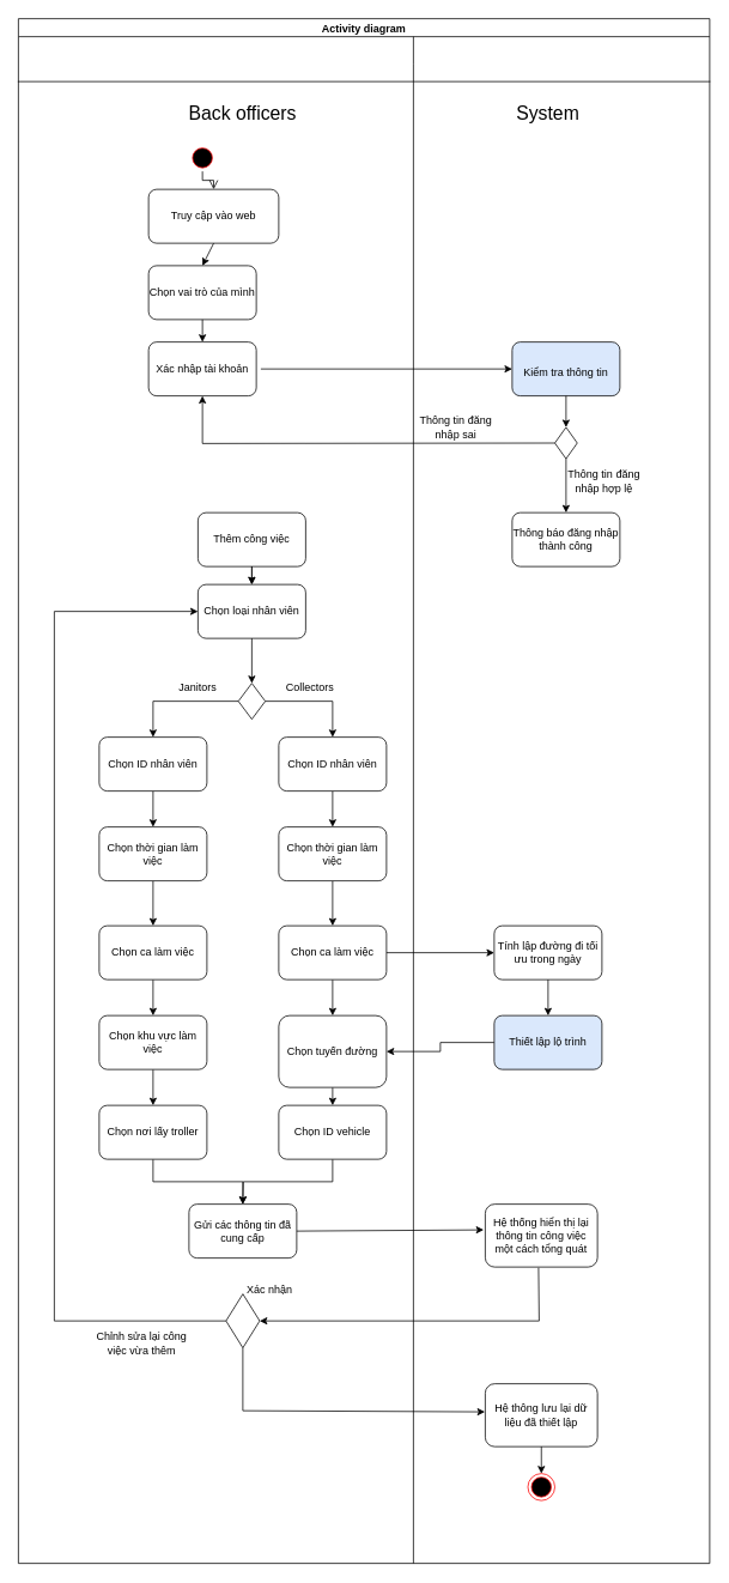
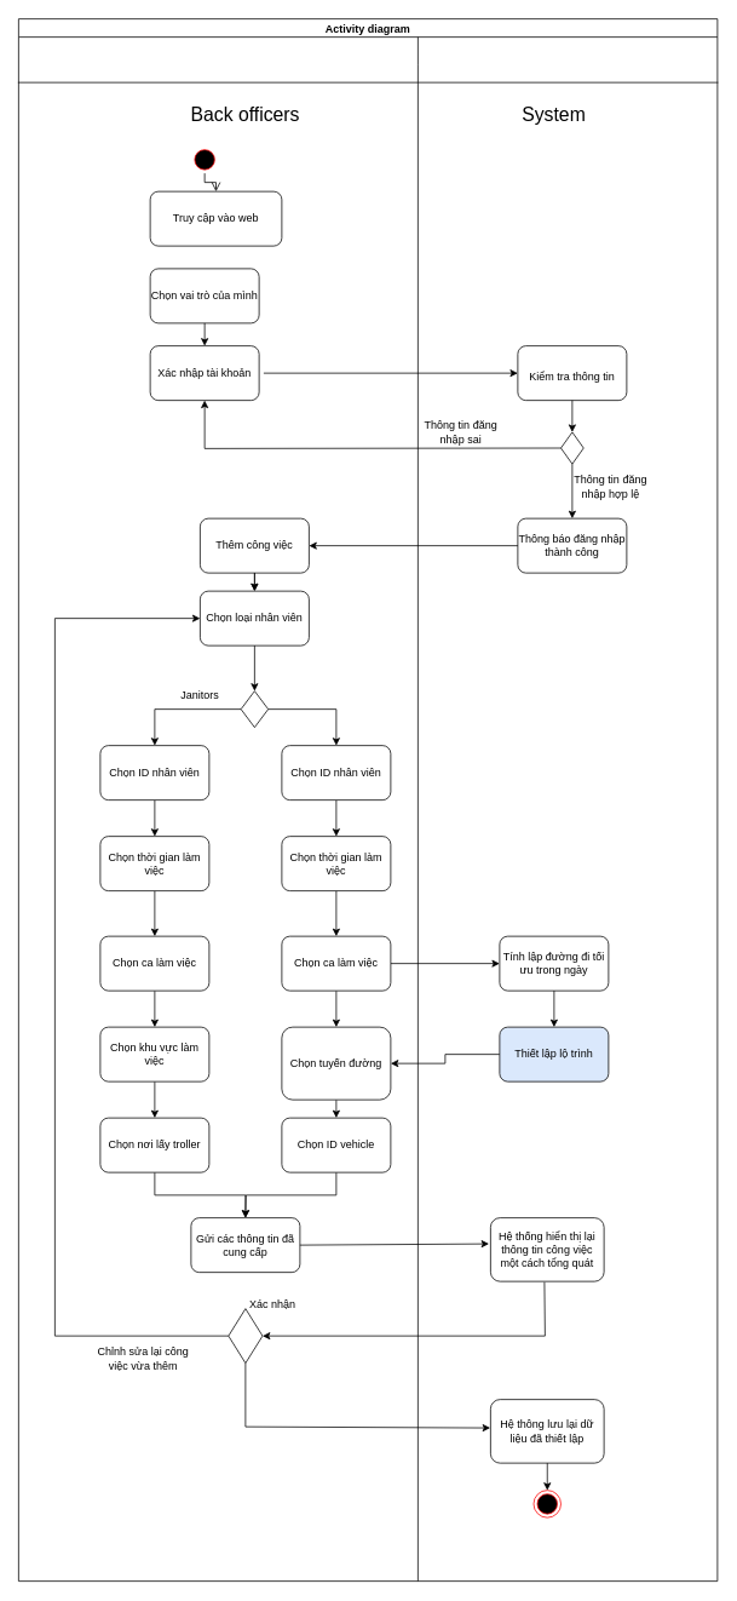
- <mxCell id="36" value="" style="endArrow=classic;html=1;rounded=0;fontSize=12;exitX=0.5;exitY=1;exitDx=0;exitDy=0;entryX=0.5;entryY=0;entryDx=0;entryDy=0;" parent="1" source="20" target="26" edge="1"><mxGeometry width="50" height="50" relative="1" as="geometry"><mxPoint x="390" y="410" as="sourcePoint" /><mxPoint x="440" y="360" as="targetPoint" /></mxGeometry></mxCell>
- <mxCell id="15" value="&lt;font style=&quot;font-size: 12px;&quot;&gt;Kiểm tra thông tin&lt;/font&gt;" style="rounded=1;whiteSpace=wrap;html=1;fontSize=21;fillColor=#dae8fc;" parent="1" vertex="1"><mxGeometry x="570" y="380" width="120" height="60" as="geometry" /></mxCell>
+ <mxCell id="15" value="&lt;font style=&quot;font-size: 12px;&quot;&gt;Kiểm tra thông tin&lt;/font&gt;" style="rounded=1;whiteSpace=wrap;html=1;fontSize=21;fillColor=#FFFFFF;" parent="1" vertex="1"><mxGeometry x="570" y="380" width="120" height="60" as="geometry" /></mxCell>
+ <mxCell id="39" value="" style="endArrow=classic;html=1;rounded=0;fontSize=12;entryX=1;entryY=0.5;entryDx=0;entryDy=0;exitX=0;exitY=0.5;exitDx=0;exitDy=0;" parent="1" source="22" target="23" edge="1"><mxGeometry width="50" height="50" relative="1" as="geometry"><mxPoint x="390" y="810" as="sourcePoint" /><mxPoint x="440" y="760" as="targetPoint" /></mxGeometry></mxCell>
- <mxCell id="46" value="Collectors" style="text;html=1;strokeColor=none;fillColor=none;align=center;verticalAlign=middle;whiteSpace=wrap;rounded=0;fontSize=12;" parent="1" vertex="1"><mxGeometry x="315" y="750" width="60" height="30" as="geometry" /></mxCell>
